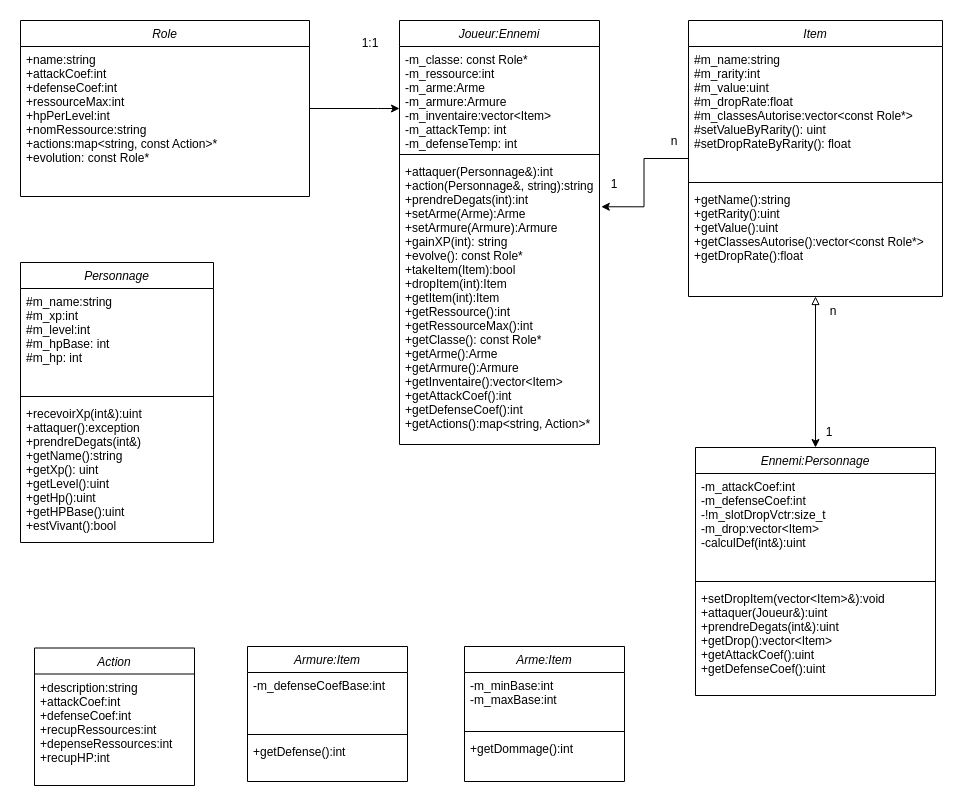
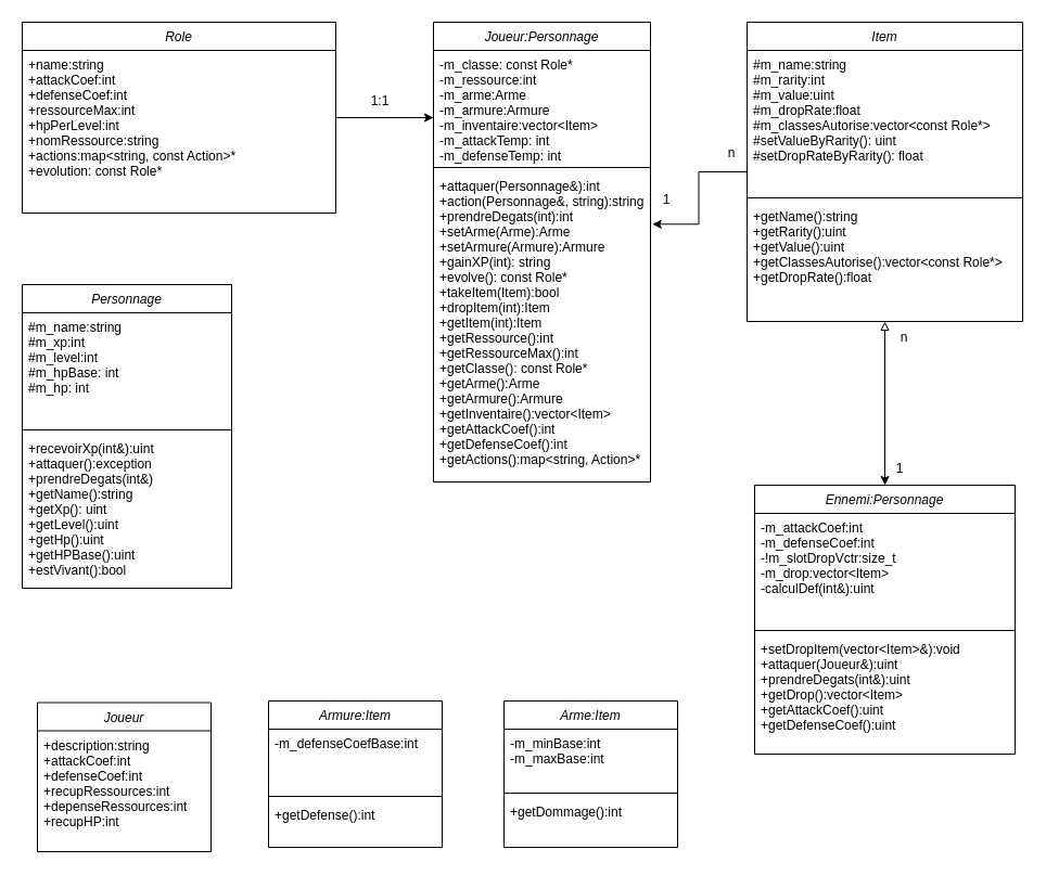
- <mxCell id="6" value="Joueur:Ennemi" style="swimlane;fontStyle=2;align=center;verticalAlign=top;childLayout=stackLayout;horizontal=1;startSize=26;horizontalStack=0;resizeParent=1;resizeLast=0;collapsible=1;marginBottom=0;rounded=0;shadow=0;strokeWidth=1;" parent="1" vertex="1"><mxGeometry x="399" y="20" width="200" height="424" as="geometry"><mxRectangle x="230" y="140" width="160" height="26" as="alternateBounds" /></mxGeometry></mxCell>
+ <mxCell id="6" value="Joueur:Personnage" style="swimlane;fontStyle=2;align=center;verticalAlign=top;childLayout=stackLayout;horizontal=1;startSize=26;horizontalStack=0;resizeParent=1;resizeLast=0;collapsible=1;marginBottom=0;rounded=0;shadow=0;strokeWidth=1;" parent="1" vertex="1"><mxGeometry x="399" y="20" width="200" height="424" as="geometry"><mxRectangle x="230" y="140" width="160" height="26" as="alternateBounds" /></mxGeometry></mxCell>
- <mxCell id="33" value="1:1" style="text;html=1;strokeColor=none;fillColor=none;align=center;verticalAlign=middle;whiteSpace=wrap;rounded=0;" parent="1" vertex="1"><mxGeometry x="360" y="28" width="20" height="30" as="geometry" /></mxCell>
+ <mxCell id="33" value="1:1" style="text;html=1;strokeColor=none;fillColor=none;align=center;verticalAlign=middle;whiteSpace=wrap;rounded=0;" parent="1" vertex="1"><mxGeometry x="340" y="78" width="20" height="30" as="geometry" /></mxCell>
- <mxCell id="31" value="Action" style="swimlane;fontStyle=2;align=center;verticalAlign=top;childLayout=stackLayout;horizontal=1;startSize=26;horizontalStack=0;resizeParent=1;resizeLast=0;collapsible=1;marginBottom=0;rounded=0;shadow=0;strokeWidth=1;" parent="1" vertex="1"><mxGeometry x="34" y="647.5" width="160" height="137.5" as="geometry"><mxRectangle x="230" y="140" width="160" height="26" as="alternateBounds" /></mxGeometry></mxCell>
+ <mxCell id="31" value="Joueur" style="swimlane;fontStyle=2;align=center;verticalAlign=top;childLayout=stackLayout;horizontal=1;startSize=26;horizontalStack=0;resizeParent=1;resizeLast=0;collapsible=1;marginBottom=0;rounded=0;shadow=0;strokeWidth=1;" parent="1" vertex="1"><mxGeometry x="34" y="647.5" width="160" height="137.5" as="geometry"><mxRectangle x="230" y="140" width="160" height="26" as="alternateBounds" /></mxGeometry></mxCell>
